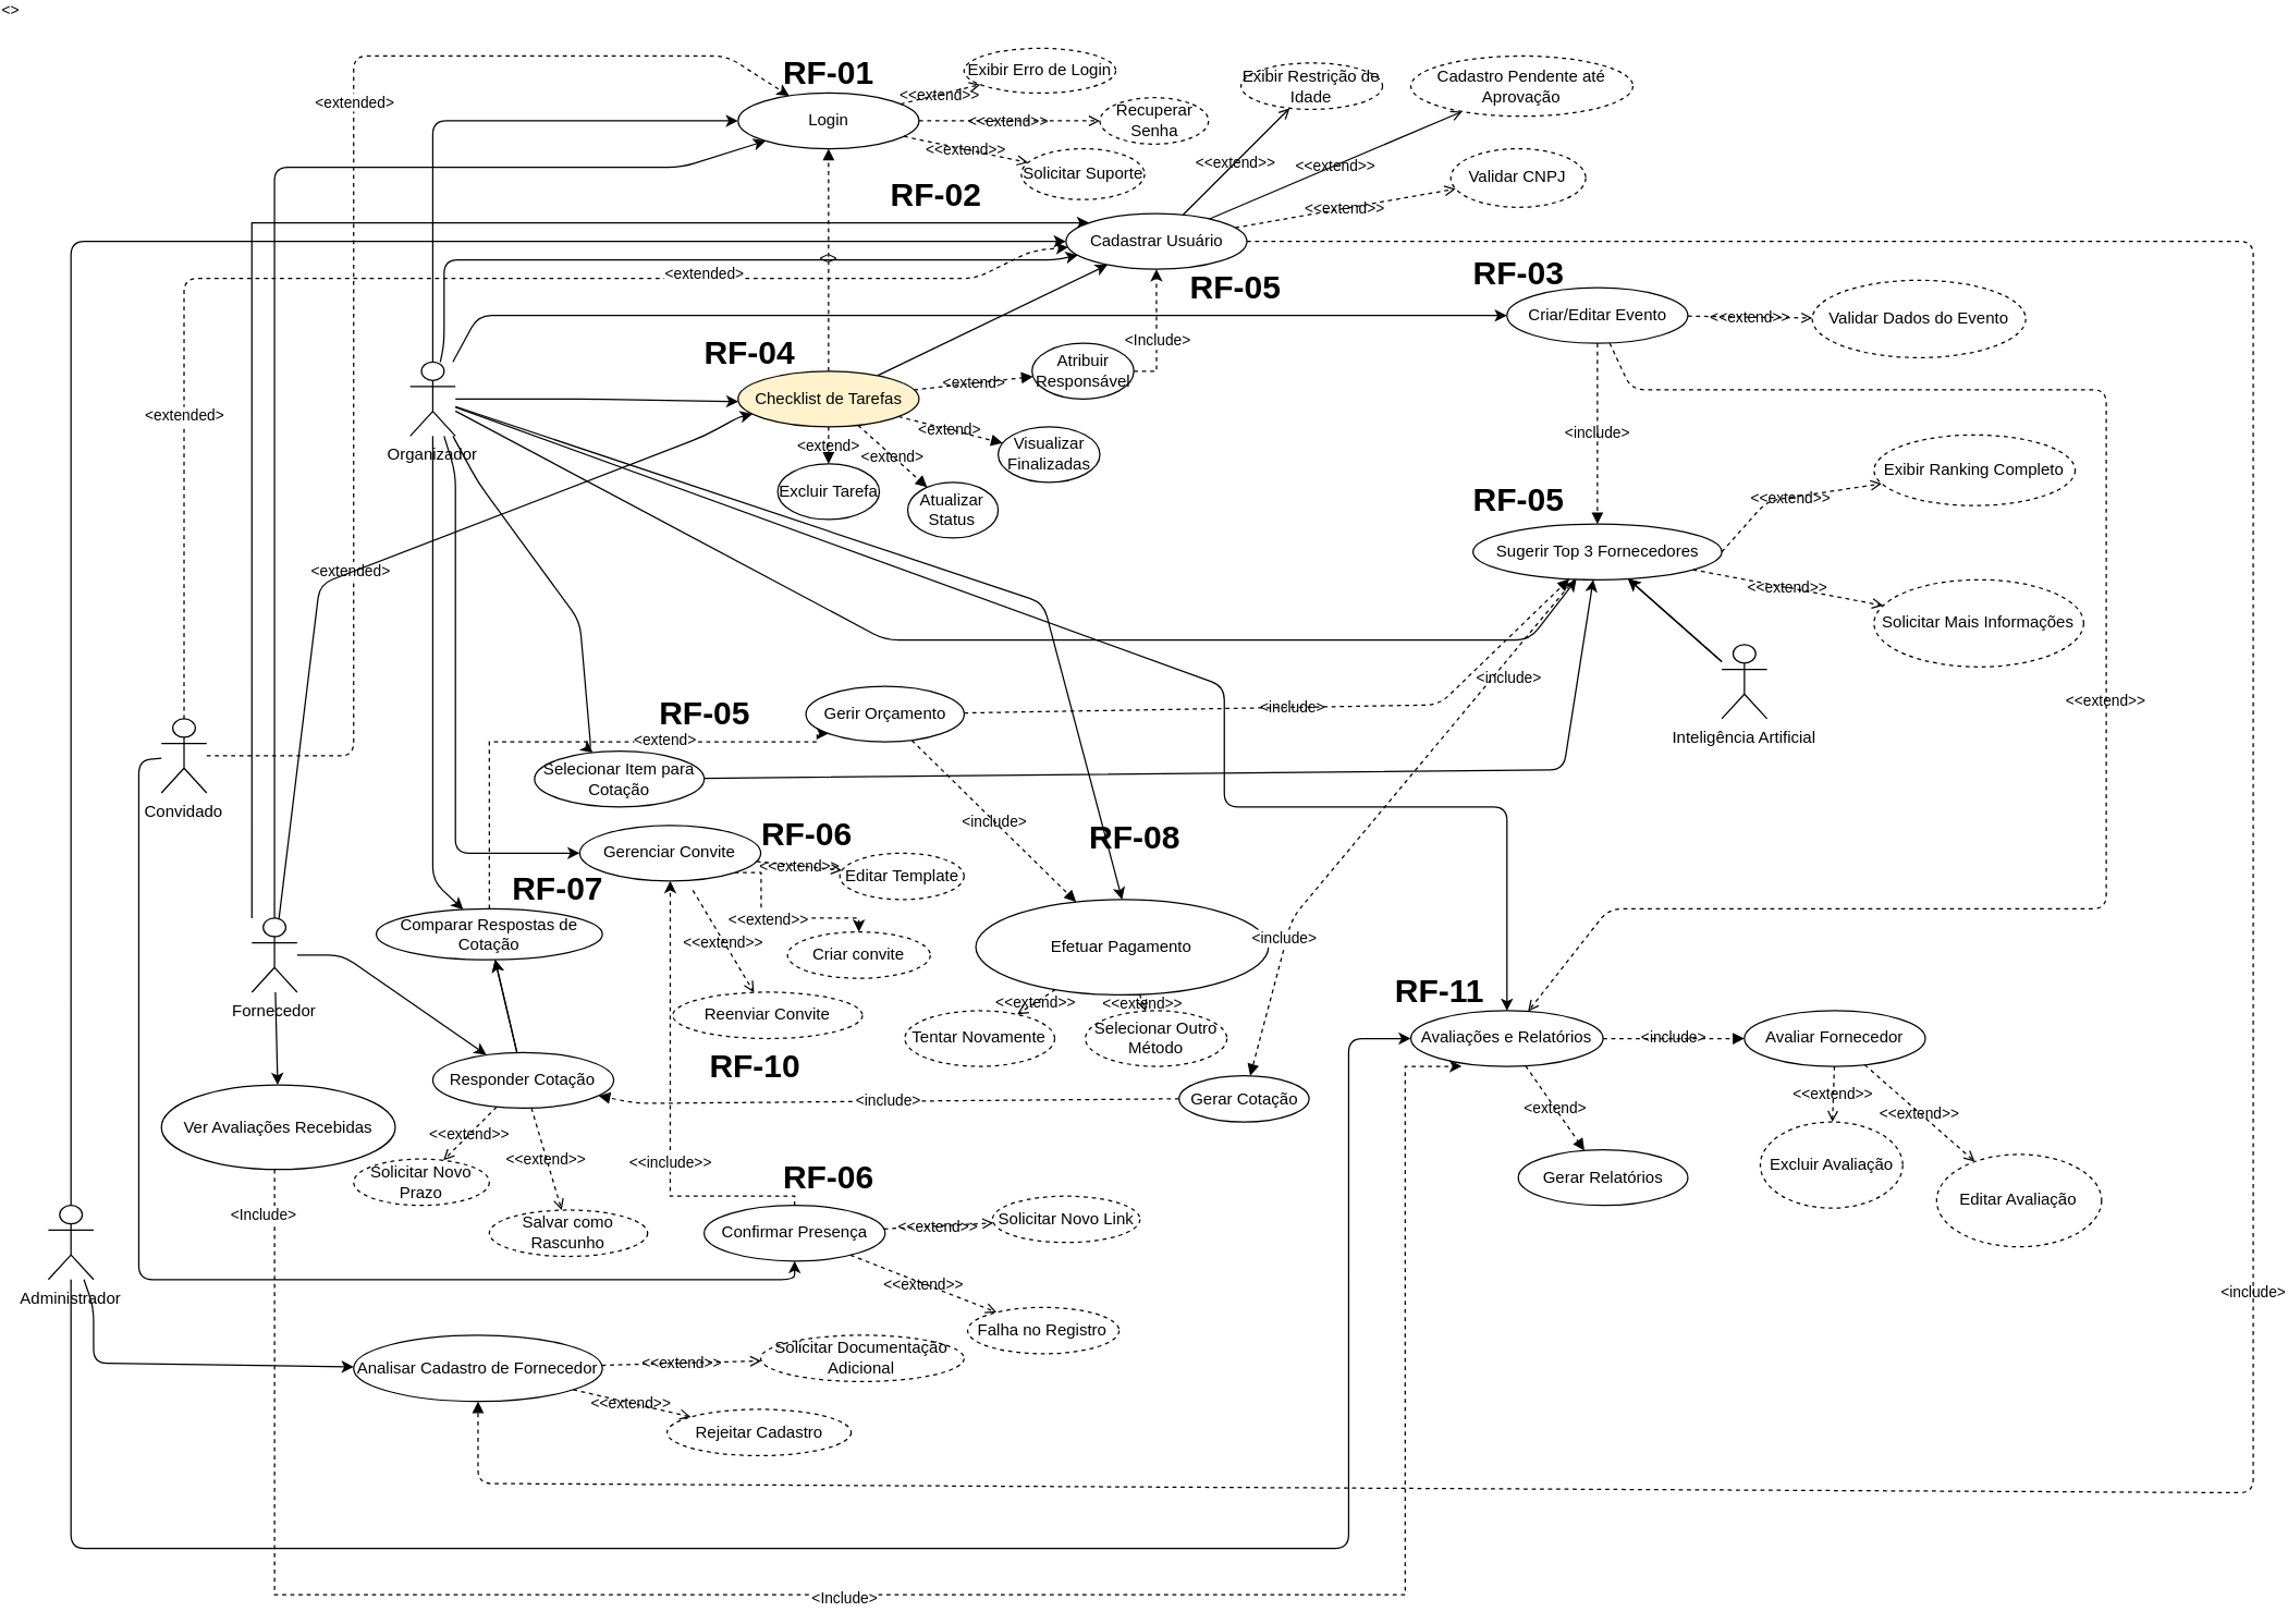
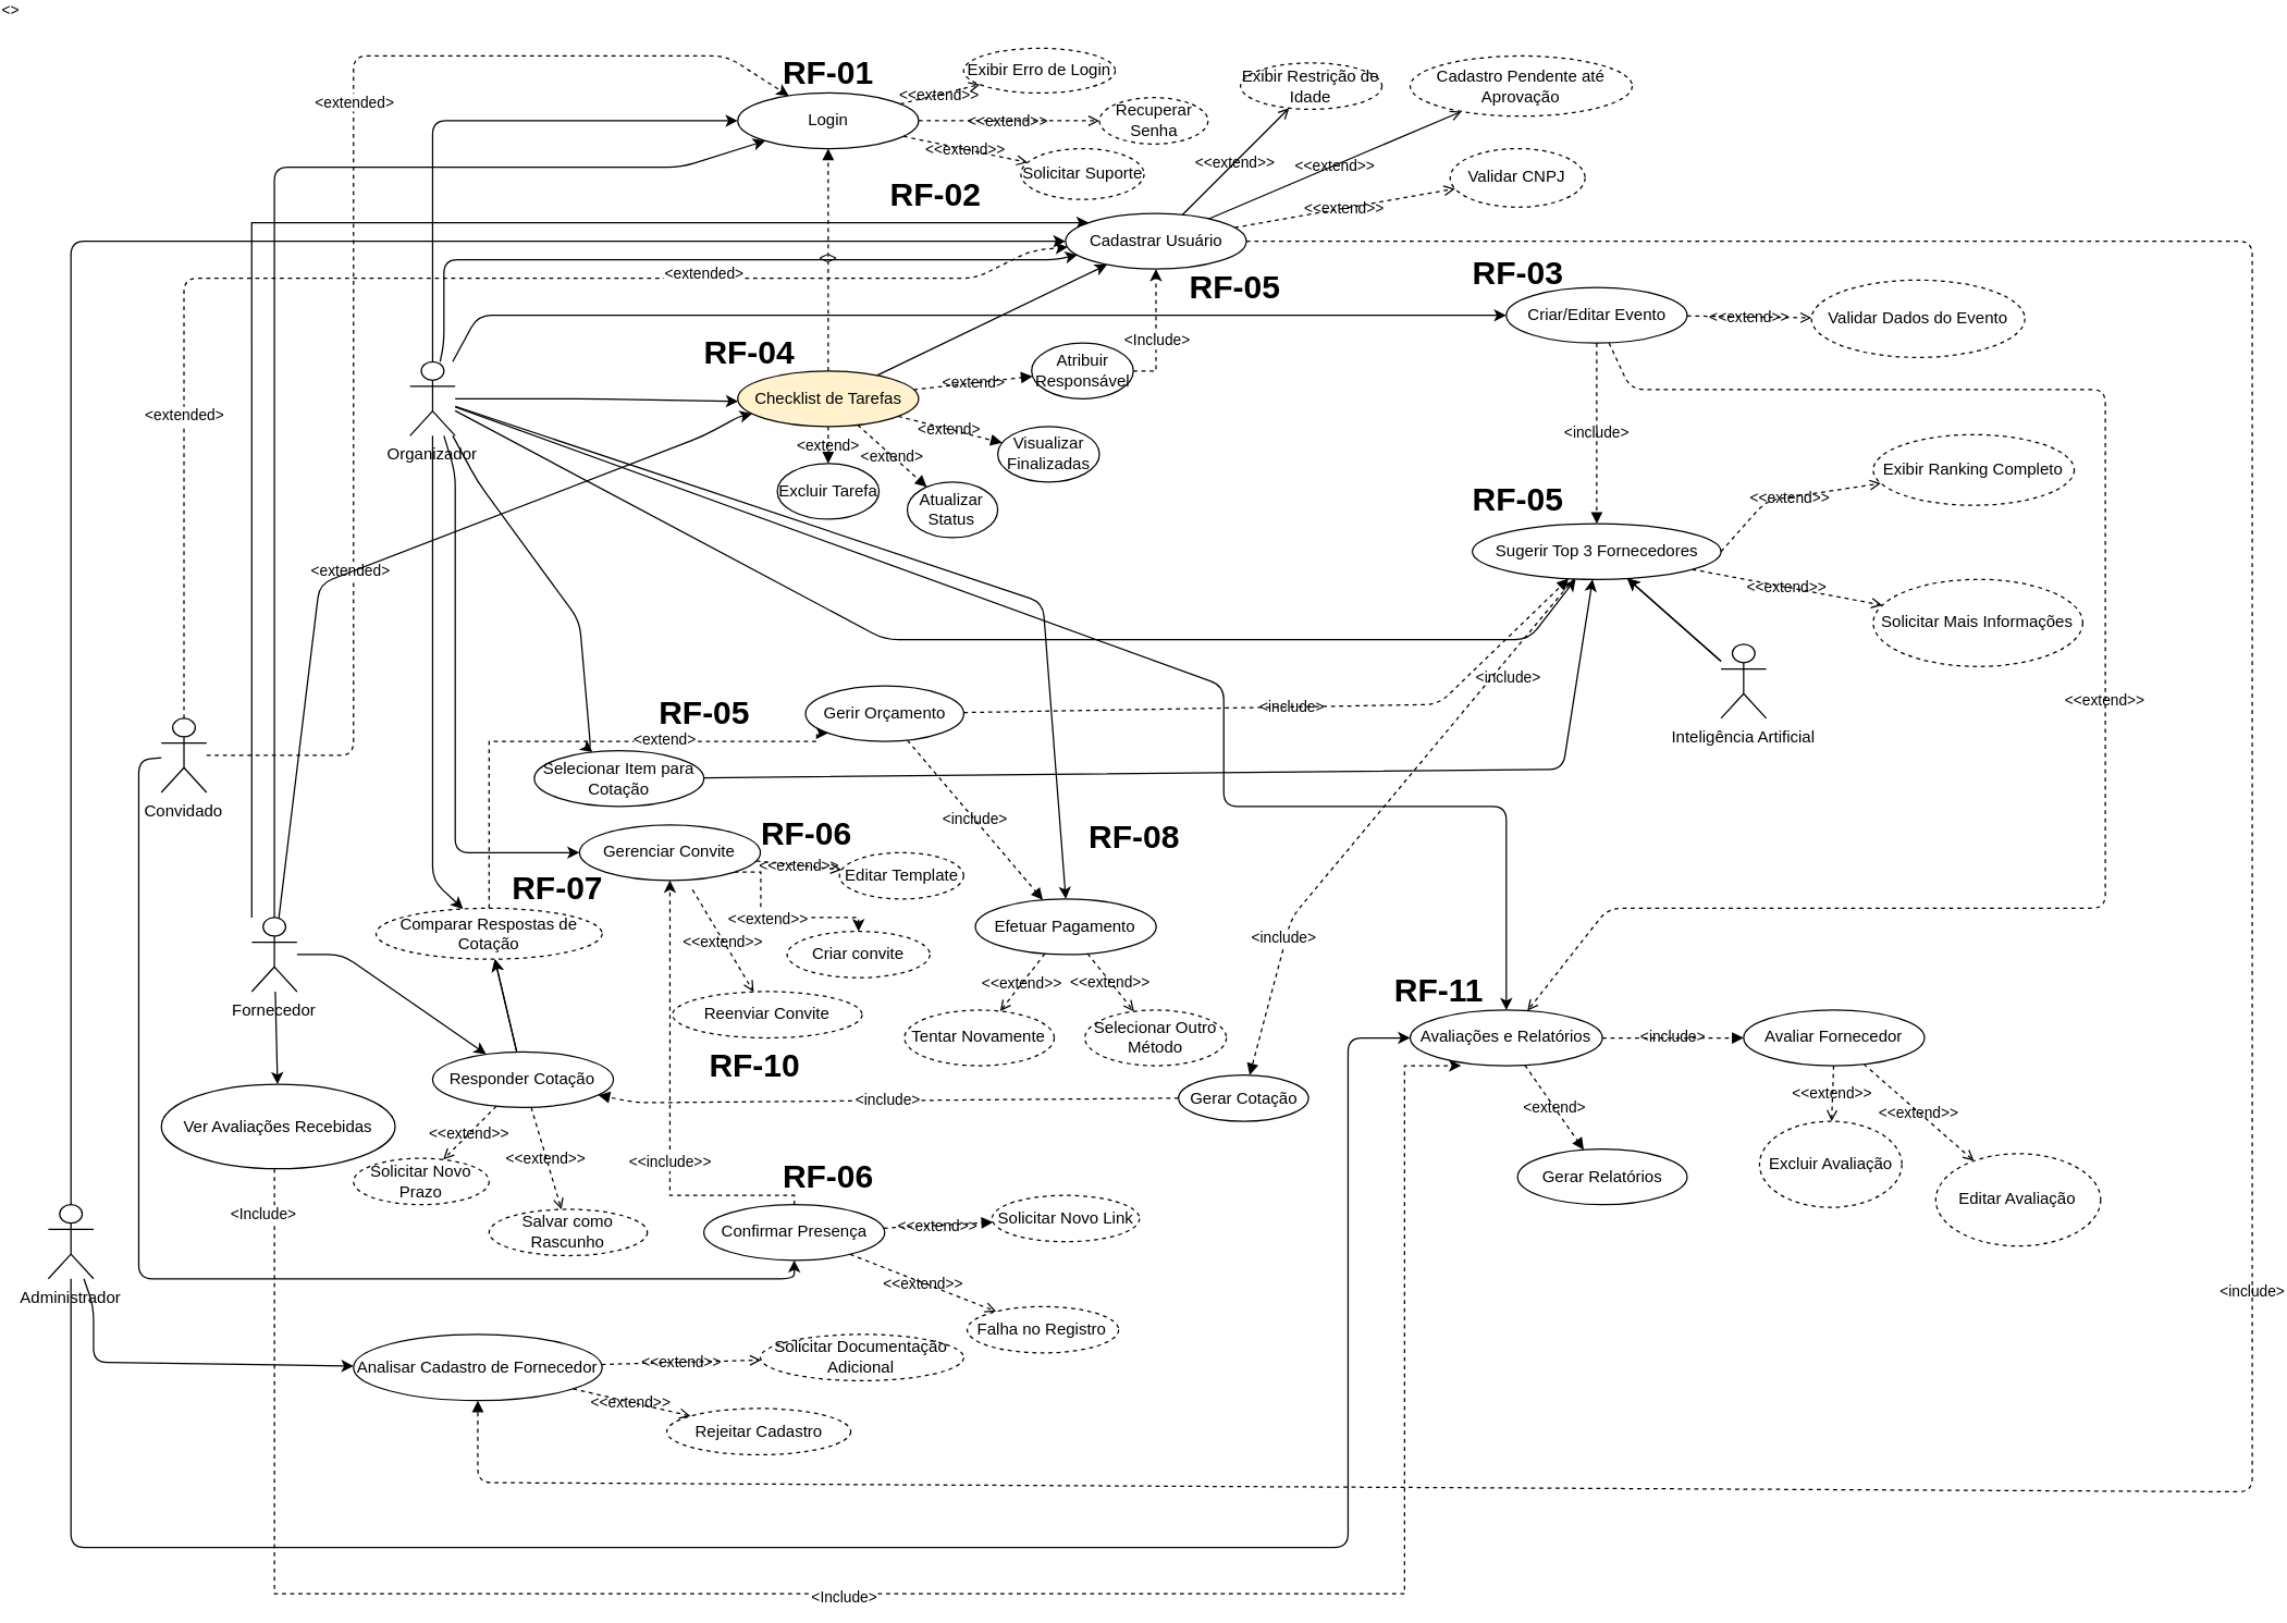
- <mxCell id="21" value="Comparar Respostas de Cotação" style="ellipse;whiteSpace=wrap;html=1;labelBackgroundColor=none;" parent="2" vertex="1"><mxGeometry x="240.923" y="632.108" width="166.154" height="37.451" as="geometry" /></mxCell>
+ <mxCell id="21" value="Comparar Respostas de Cotação" style="ellipse;whiteSpace=wrap;html=1;labelBackgroundColor=none;dashed=1;" parent="2" vertex="1"><mxGeometry x="240.923" y="632.108" width="166.154" height="37.451" as="geometry" /></mxCell>
- <mxCell id="15" value="Efetuar Pagamento" style="ellipse;whiteSpace=wrap;html=1;labelBackgroundColor=none;" parent="2" vertex="1"><mxGeometry x="681.428" y="625.302" width="215" height="70" as="geometry" /></mxCell>
+ <mxCell id="15" value="Efetuar Pagamento" style="ellipse;whiteSpace=wrap;html=1;labelBackgroundColor=none;" parent="2" vertex="1"><mxGeometry x="681.428" y="625.302" width="132.923" height="40.856" as="geometry" /></mxCell>
- <mxCell id="86" value="&lt;&lt;extend&gt;&gt;" style="endArrow=open;dashed=1;labelBackgroundColor=none;fontColor=default;" parent="2" source="18" target="34" edge="1"><mxGeometry relative="1" as="geometry" /></mxCell>
+ <mxCell id="86" value="&lt;&lt;extend&gt;&gt;" style="endArrow=block;dashed=1;labelBackgroundColor=none;fontColor=default;" parent="2" source="18" target="34" edge="1"><mxGeometry relative="1" as="geometry" /></mxCell>
